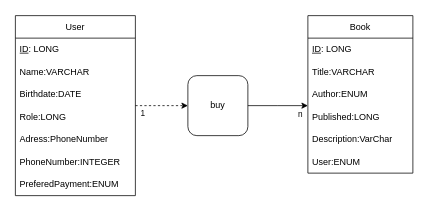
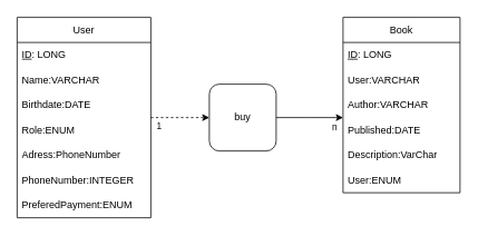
- <mxCell id="4" value="Title:VARCHAR" style="text;strokeColor=none;fillColor=none;align=left;verticalAlign=middle;spacingLeft=4;spacingRight=4;overflow=hidden;points=[[0,0.5],[1,0.5]];portConstraint=eastwest;rotatable=0;whiteSpace=wrap;html=1;" vertex="1" parent="2"><mxGeometry y="60" width="140" height="30" as="geometry" /></mxCell>
+ <mxCell id="4" value="User:VARCHAR" style="text;strokeColor=none;fillColor=none;align=left;verticalAlign=middle;spacingLeft=4;spacingRight=4;overflow=hidden;points=[[0,0.5],[1,0.5]];portConstraint=eastwest;rotatable=0;whiteSpace=wrap;html=1;" vertex="1" parent="2"><mxGeometry y="60" width="140" height="30" as="geometry" /></mxCell>
- <mxCell id="5" value="Author:ENUM" style="text;strokeColor=none;fillColor=none;align=left;verticalAlign=middle;spacingLeft=4;spacingRight=4;overflow=hidden;points=[[0,0.5],[1,0.5]];portConstraint=eastwest;rotatable=0;whiteSpace=wrap;html=1;" vertex="1" parent="2"><mxGeometry y="90" width="140" height="30" as="geometry" /></mxCell>
+ <mxCell id="5" value="Author:VARCHAR" style="text;strokeColor=none;fillColor=none;align=left;verticalAlign=middle;spacingLeft=4;spacingRight=4;overflow=hidden;points=[[0,0.5],[1,0.5]];portConstraint=eastwest;rotatable=0;whiteSpace=wrap;html=1;" vertex="1" parent="2"><mxGeometry y="90" width="140" height="30" as="geometry" /></mxCell>
- <mxCell id="14" value="Role:LONG" style="text;strokeColor=none;fillColor=none;align=left;verticalAlign=middle;spacingLeft=4;spacingRight=4;overflow=hidden;points=[[0,0.5],[1,0.5]];portConstraint=eastwest;rotatable=0;whiteSpace=wrap;html=1;" vertex="1" parent="10"><mxGeometry y="120" width="160" height="30" as="geometry" /></mxCell>
+ <mxCell id="14" value="Role:ENUM" style="text;strokeColor=none;fillColor=none;align=left;verticalAlign=middle;spacingLeft=4;spacingRight=4;overflow=hidden;points=[[0,0.5],[1,0.5]];portConstraint=eastwest;rotatable=0;whiteSpace=wrap;html=1;" vertex="1" parent="10"><mxGeometry y="120" width="160" height="30" as="geometry" /></mxCell>
- <mxCell id="6" value="Published:LONG" style="text;strokeColor=none;fillColor=none;align=left;verticalAlign=middle;spacingLeft=4;spacingRight=4;overflow=hidden;points=[[0,0.5],[1,0.5]];portConstraint=eastwest;rotatable=0;whiteSpace=wrap;html=1;" vertex="1" parent="2"><mxGeometry y="120" width="140" height="30" as="geometry" /></mxCell>
+ <mxCell id="6" value="Published:DATE" style="text;strokeColor=none;fillColor=none;align=left;verticalAlign=middle;spacingLeft=4;spacingRight=4;overflow=hidden;points=[[0,0.5],[1,0.5]];portConstraint=eastwest;rotatable=0;whiteSpace=wrap;html=1;" vertex="1" parent="2"><mxGeometry y="120" width="140" height="30" as="geometry" /></mxCell>
